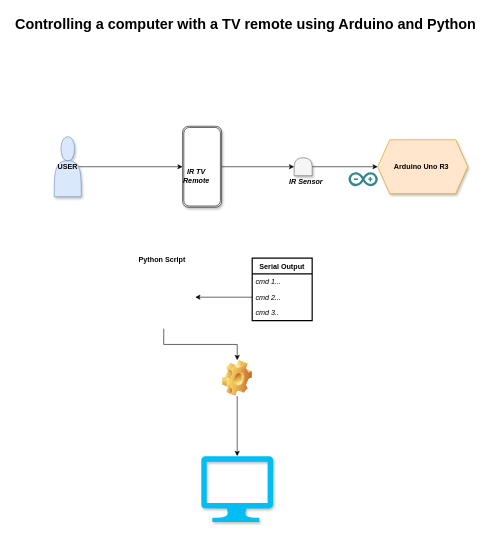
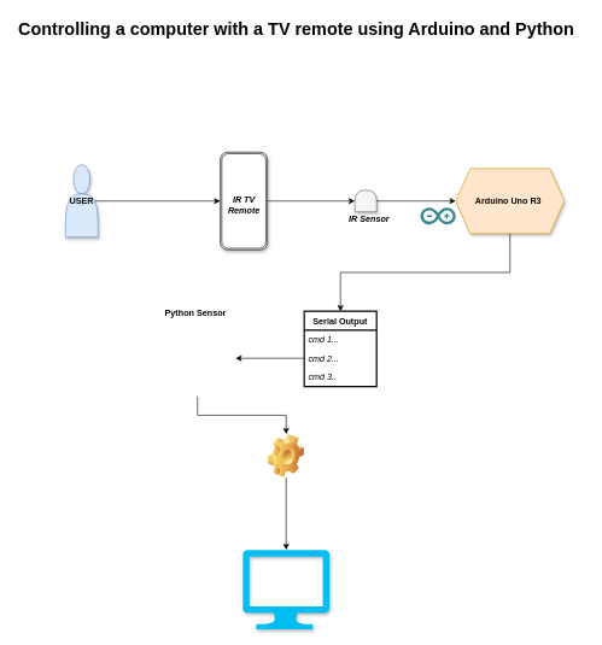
- <mxCell id="9" value="&lt;b&gt;&lt;i&gt;IR TV Remote&lt;/i&gt;&lt;/b&gt;" style="text;html=1;strokeColor=none;fillColor=none;align=center;verticalAlign=middle;whiteSpace=wrap;rounded=0;shadow=1;fontFamily=Helvetica;" vertex="1" parent="1"><mxGeometry x="306.5" y="282.5" width="40" height="20" as="geometry" /></mxCell>
+ <mxCell id="9" value="&lt;b&gt;&lt;i&gt;IR TV Remote&lt;/i&gt;&lt;/b&gt;" style="text;html=1;strokeColor=none;fillColor=none;align=center;verticalAlign=middle;whiteSpace=wrap;rounded=0;shadow=1;fontFamily=Helvetica;" vertex="1" parent="1"><mxGeometry x="316.5" y="272.5" width="40" height="20" as="geometry" /></mxCell>
+ <mxCell id="7" style="edgeStyle=orthogonalEdgeStyle;rounded=0;orthogonalLoop=1;jettySize=auto;html=1;exitX=0.5;exitY=1;exitDx=0;exitDy=0;entryX=0.5;entryY=0;entryDx=0;entryDy=0;fontFamily=Helvetica;" edge="1" parent="1" source="8" target="17"><mxGeometry relative="1" as="geometry" /></mxCell>
- <mxCell id="24" value="&lt;b&gt;Python Script&lt;/b&gt;" style="text;html=1;strokeColor=none;fillColor=none;align=center;verticalAlign=middle;whiteSpace=wrap;rounded=0;shadow=0;fontFamily=Helvetica;" vertex="1" parent="1"><mxGeometry x="220" y="422.5" width="100" height="20" as="geometry" /></mxCell>
+ <mxCell id="24" value="&lt;b&gt;Python Sensor&lt;/b&gt;" style="text;html=1;strokeColor=none;fillColor=none;align=center;verticalAlign=middle;whiteSpace=wrap;rounded=0;shadow=0;fontFamily=Helvetica;" vertex="1" parent="1"><mxGeometry x="220" y="422.5" width="100" height="20" as="geometry" /></mxCell>
